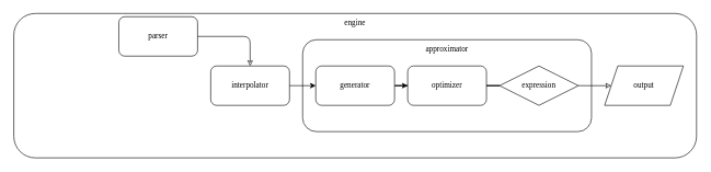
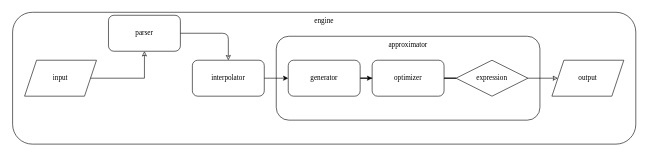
+ <mxCell id="12" value="input" style="shape=parallelogram;perimeter=parallelogramPerimeter;whiteSpace=wrap;html=1;fixedSize=1;fontSize=12;fontColor=light-dark(#000000,#FFFFFF);fillOpacity=0;fontFamily=Jetbrains Mono;" parent="1" vertex="1"><mxGeometry x="40" y="100" width="120" height="60" as="geometry" /></mxCell>
+ <mxCell id="11" value="" style="edgeStyle=orthogonalEdgeStyle;rounded=0;orthogonalLoop=1;jettySize=auto;html=1;fontSize=12;fontColor=light-dark(#000000,#FFFFFF);fillOpacity=0;fontFamily=Jetbrains Mono;" parent="1" source="12" target="9" edge="1"><mxGeometry relative="1" as="geometry" /></mxCell>
